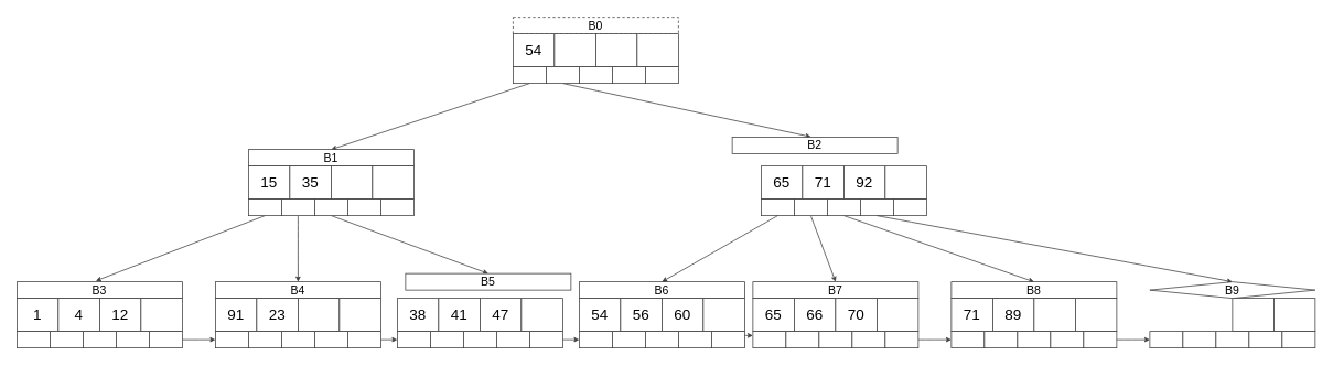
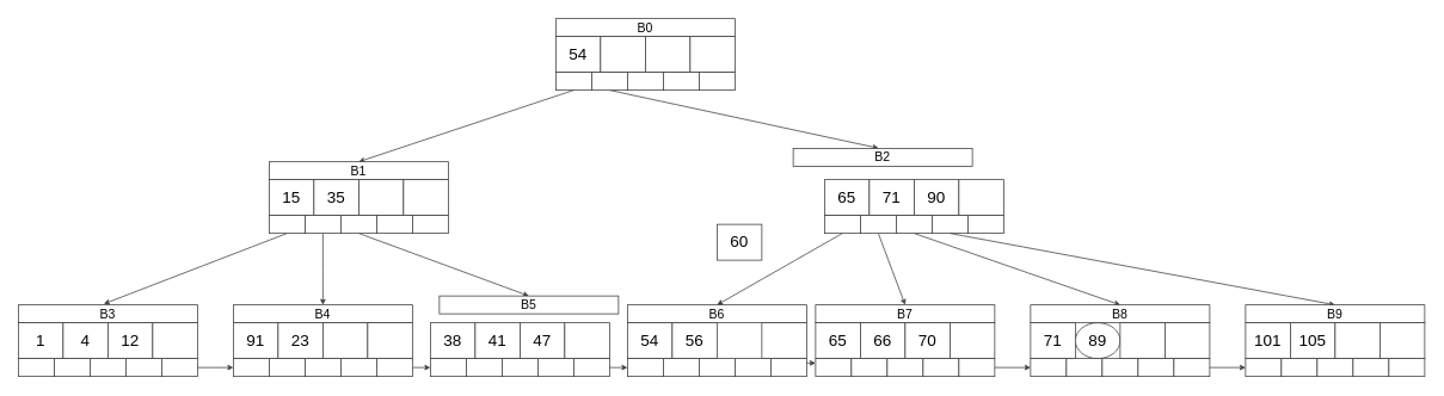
- <mxCell id="2" value="B0" style="rounded=0;whiteSpace=wrap;html=1;hachureGap=4;pointerEvents=0;strokeColor=#3D3D3D;fontSize=14;dashed=1;" parent="1" vertex="1"><mxGeometry x="620" y="20" width="200" height="20" as="geometry" /></mxCell>
+ <mxCell id="2" value="B0" style="rounded=0;whiteSpace=wrap;html=1;hachureGap=4;pointerEvents=0;strokeColor=#3D3D3D;fontSize=14;" parent="1" vertex="1"><mxGeometry x="620" y="20" width="200" height="20" as="geometry" /></mxCell>
- <mxCell id="30" value="92" style="rounded=0;whiteSpace=wrap;html=1;hachureGap=4;pointerEvents=0;strokeColor=#3D3D3D;fontSize=18;" parent="1" vertex="1"><mxGeometry x="1020" y="200" width="50" height="40" as="geometry" /></mxCell>
+ <mxCell id="30" value="90" style="rounded=0;whiteSpace=wrap;html=1;hachureGap=4;pointerEvents=0;strokeColor=#3D3D3D;fontSize=18;" parent="1" vertex="1"><mxGeometry x="1020" y="200" width="50" height="40" as="geometry" /></mxCell>
- <mxCell id="95" value="B9" style="rhombus;whiteSpace=wrap;html=1;hachureGap=4;pointerEvents=0;strokeColor=#3D3D3D;fontSize=14;" parent="1" vertex="1"><mxGeometry x="1390" y="340" width="200" height="20" as="geometry" /></mxCell>
+ <mxCell id="95" value="B9" style="rounded=0;whiteSpace=wrap;html=1;hachureGap=4;pointerEvents=0;strokeColor=#3D3D3D;fontSize=14;" parent="1" vertex="1"><mxGeometry x="1390" y="340" width="200" height="20" as="geometry" /></mxCell>
- <mxCell id="108" value="60" style="rounded=0;whiteSpace=wrap;html=1;hachureGap=4;pointerEvents=0;strokeColor=#3D3D3D;fontSize=18;" vertex="1" parent="1"><mxGeometry x="800" y="360" width="50" height="40" as="geometry" /></mxCell>
+ <mxCell id="108" value="60" style="rounded=0;whiteSpace=wrap;html=1;hachureGap=4;pointerEvents=0;strokeColor=#3D3D3D;fontSize=18;" vertex="1" parent="1"><mxGeometry x="800" y="250" width="50" height="40" as="geometry" /></mxCell>
- <mxCell id="85" value="89" style="rounded=0;whiteSpace=wrap;html=1;hachureGap=4;pointerEvents=0;strokeColor=#3D3D3D;fontSize=18;" parent="1" vertex="1"><mxGeometry x="1200" y="360" width="50" height="40" as="geometry" /></mxCell>
+ <mxCell id="85" value="89" style="ellipse;whiteSpace=wrap;html=1;hachureGap=4;pointerEvents=0;strokeColor=#3D3D3D;fontSize=18;" parent="1" vertex="1"><mxGeometry x="1200" y="360" width="50" height="40" as="geometry" /></mxCell>
+ <mxCell id="96" value="101" style="rounded=0;whiteSpace=wrap;html=1;hachureGap=4;pointerEvents=0;strokeColor=#3D3D3D;fontSize=18;" parent="1" vertex="1"><mxGeometry x="1390" y="360" width="50" height="40" as="geometry" /></mxCell>
+ <mxCell id="97" value="105" style="rounded=0;whiteSpace=wrap;html=1;hachureGap=4;pointerEvents=0;strokeColor=#3D3D3D;fontSize=18;" parent="1" vertex="1"><mxGeometry x="1440" y="360" width="50" height="40" as="geometry" /></mxCell>
